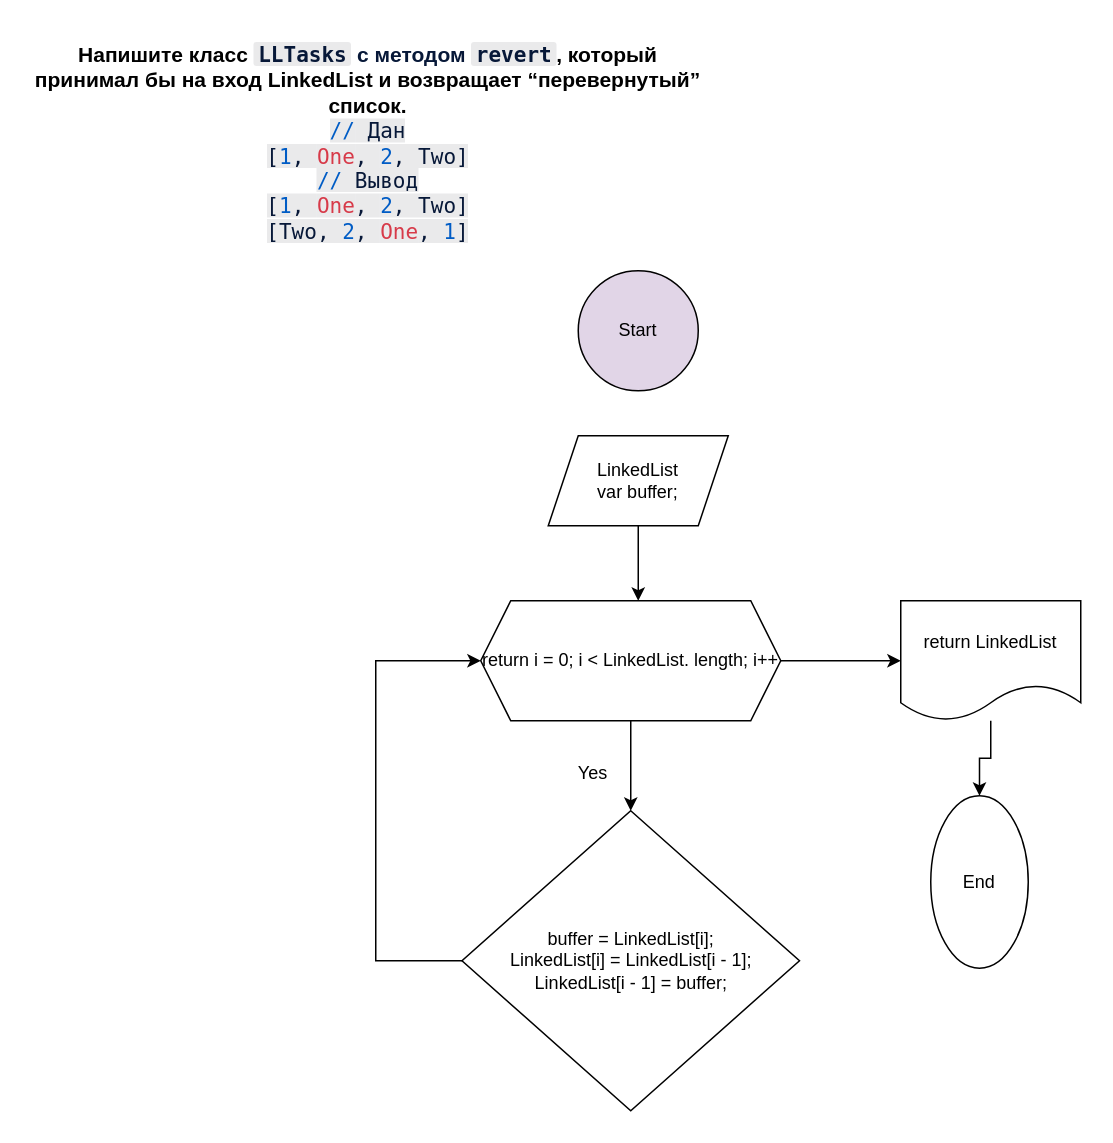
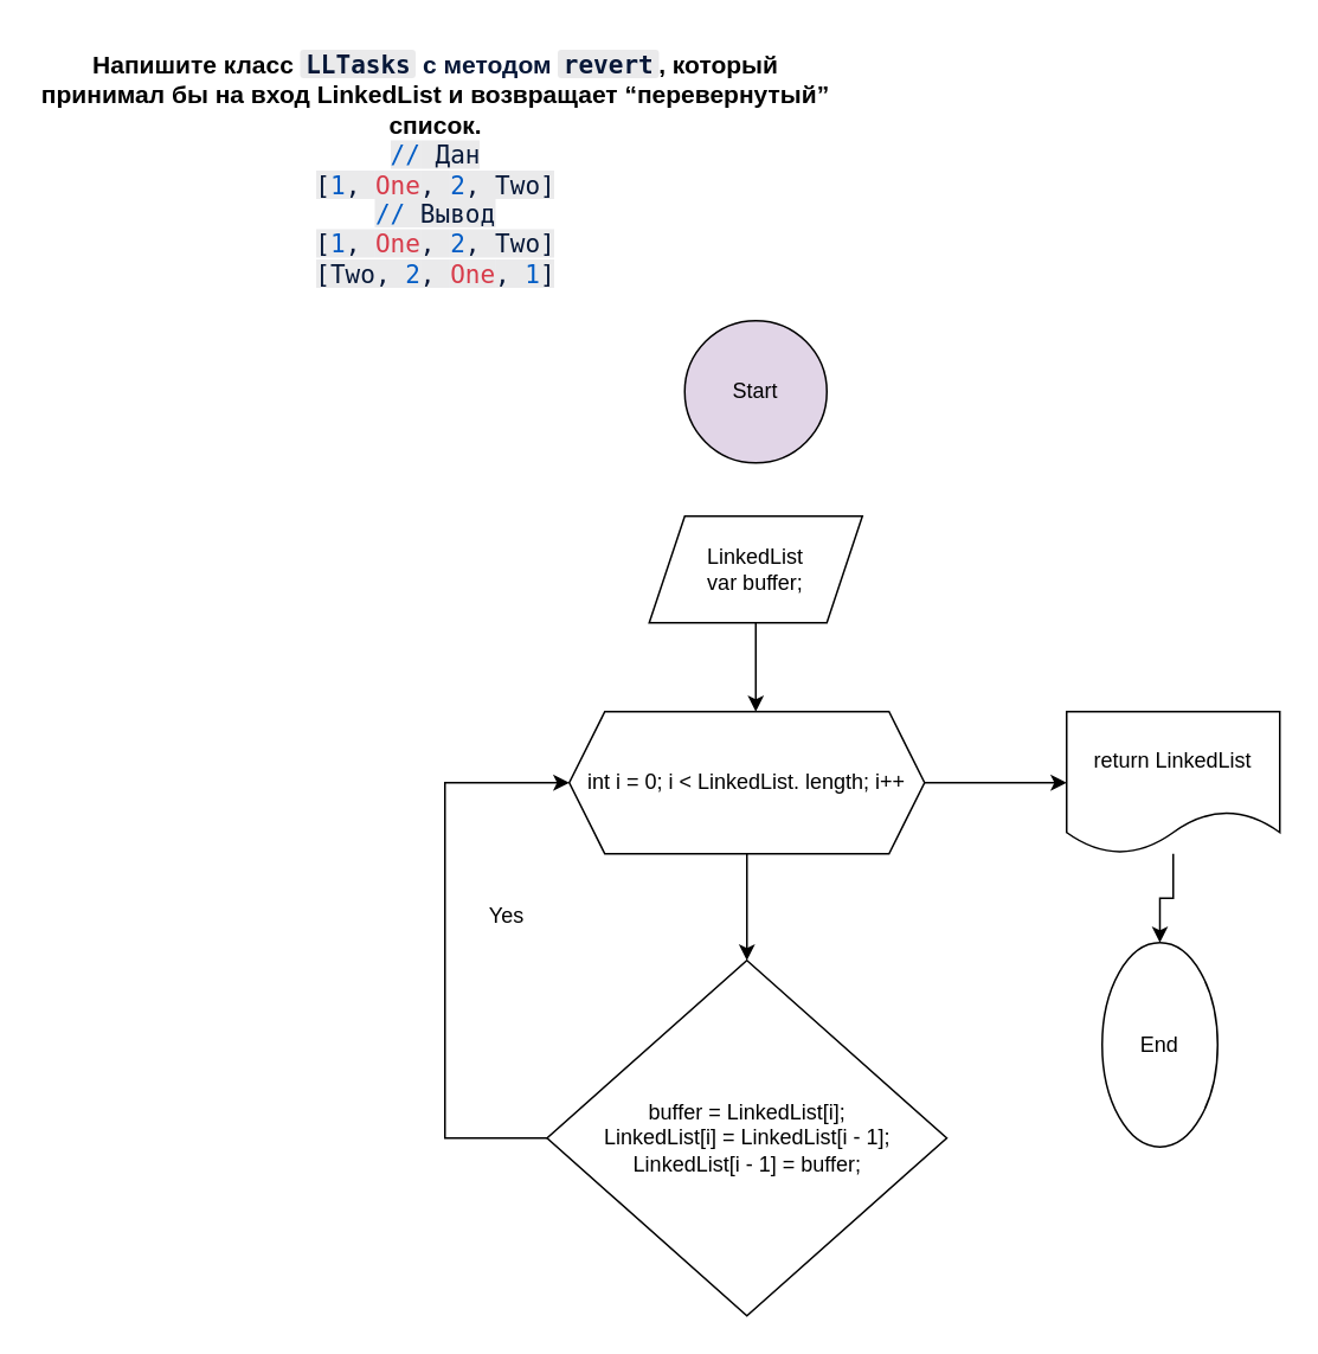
- <mxCell id="8" value="return i = 0; i &amp;lt; LinkedList. length; i++" style="shape=hexagon;perimeter=hexagonPerimeter2;whiteSpace=wrap;html=1;fixedSize=1;" vertex="1" parent="1"><mxGeometry x="320" y="400" width="200" height="80" as="geometry" /></mxCell>
+ <mxCell id="8" value="int i = 0; i &amp;lt; LinkedList. length; i++" style="shape=hexagon;perimeter=hexagonPerimeter2;whiteSpace=wrap;html=1;fixedSize=1;" vertex="1" parent="1"><mxGeometry x="320" y="400" width="200" height="80" as="geometry" /></mxCell>
- <mxCell id="11" value="Yes" style="text;html=1;strokeColor=none;fillColor=none;align=center;verticalAlign=middle;whiteSpace=wrap;rounded=0;" vertex="1" parent="1"><mxGeometry x="365" y="500" width="60" height="30" as="geometry" /></mxCell>
+ <mxCell id="11" value="Yes" style="text;html=1;strokeColor=none;fillColor=none;align=center;verticalAlign=middle;whiteSpace=wrap;rounded=0;" vertex="1" parent="1"><mxGeometry x="255" y="500" width="60" height="30" as="geometry" /></mxCell>
